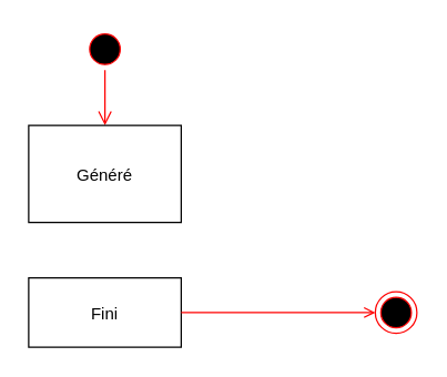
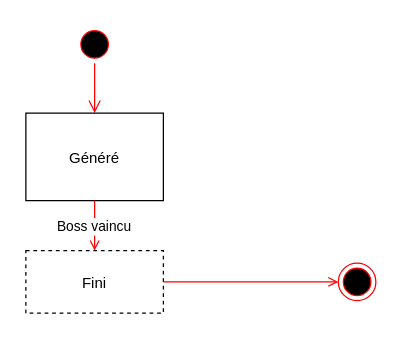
+ <mxCell id="6" value="Boss vaincu" style="endArrow=open;strokeColor=#FF0000;endFill=1;rounded=0" parent="1" source="5" target="7" edge="1"><mxGeometry relative="1" as="geometry"><mxPoint x="75" y="200" as="targetPoint" /></mxGeometry></mxCell>
- <mxCell id="7" value="Fini" style="" parent="1" vertex="1"><mxGeometry x="20" y="200" width="110" height="50" as="geometry" /></mxCell>
+ <mxCell id="7" value="Fini" style="dashed=1;" parent="1" vertex="1"><mxGeometry x="20" y="200" width="110" height="50" as="geometry" /></mxCell>
